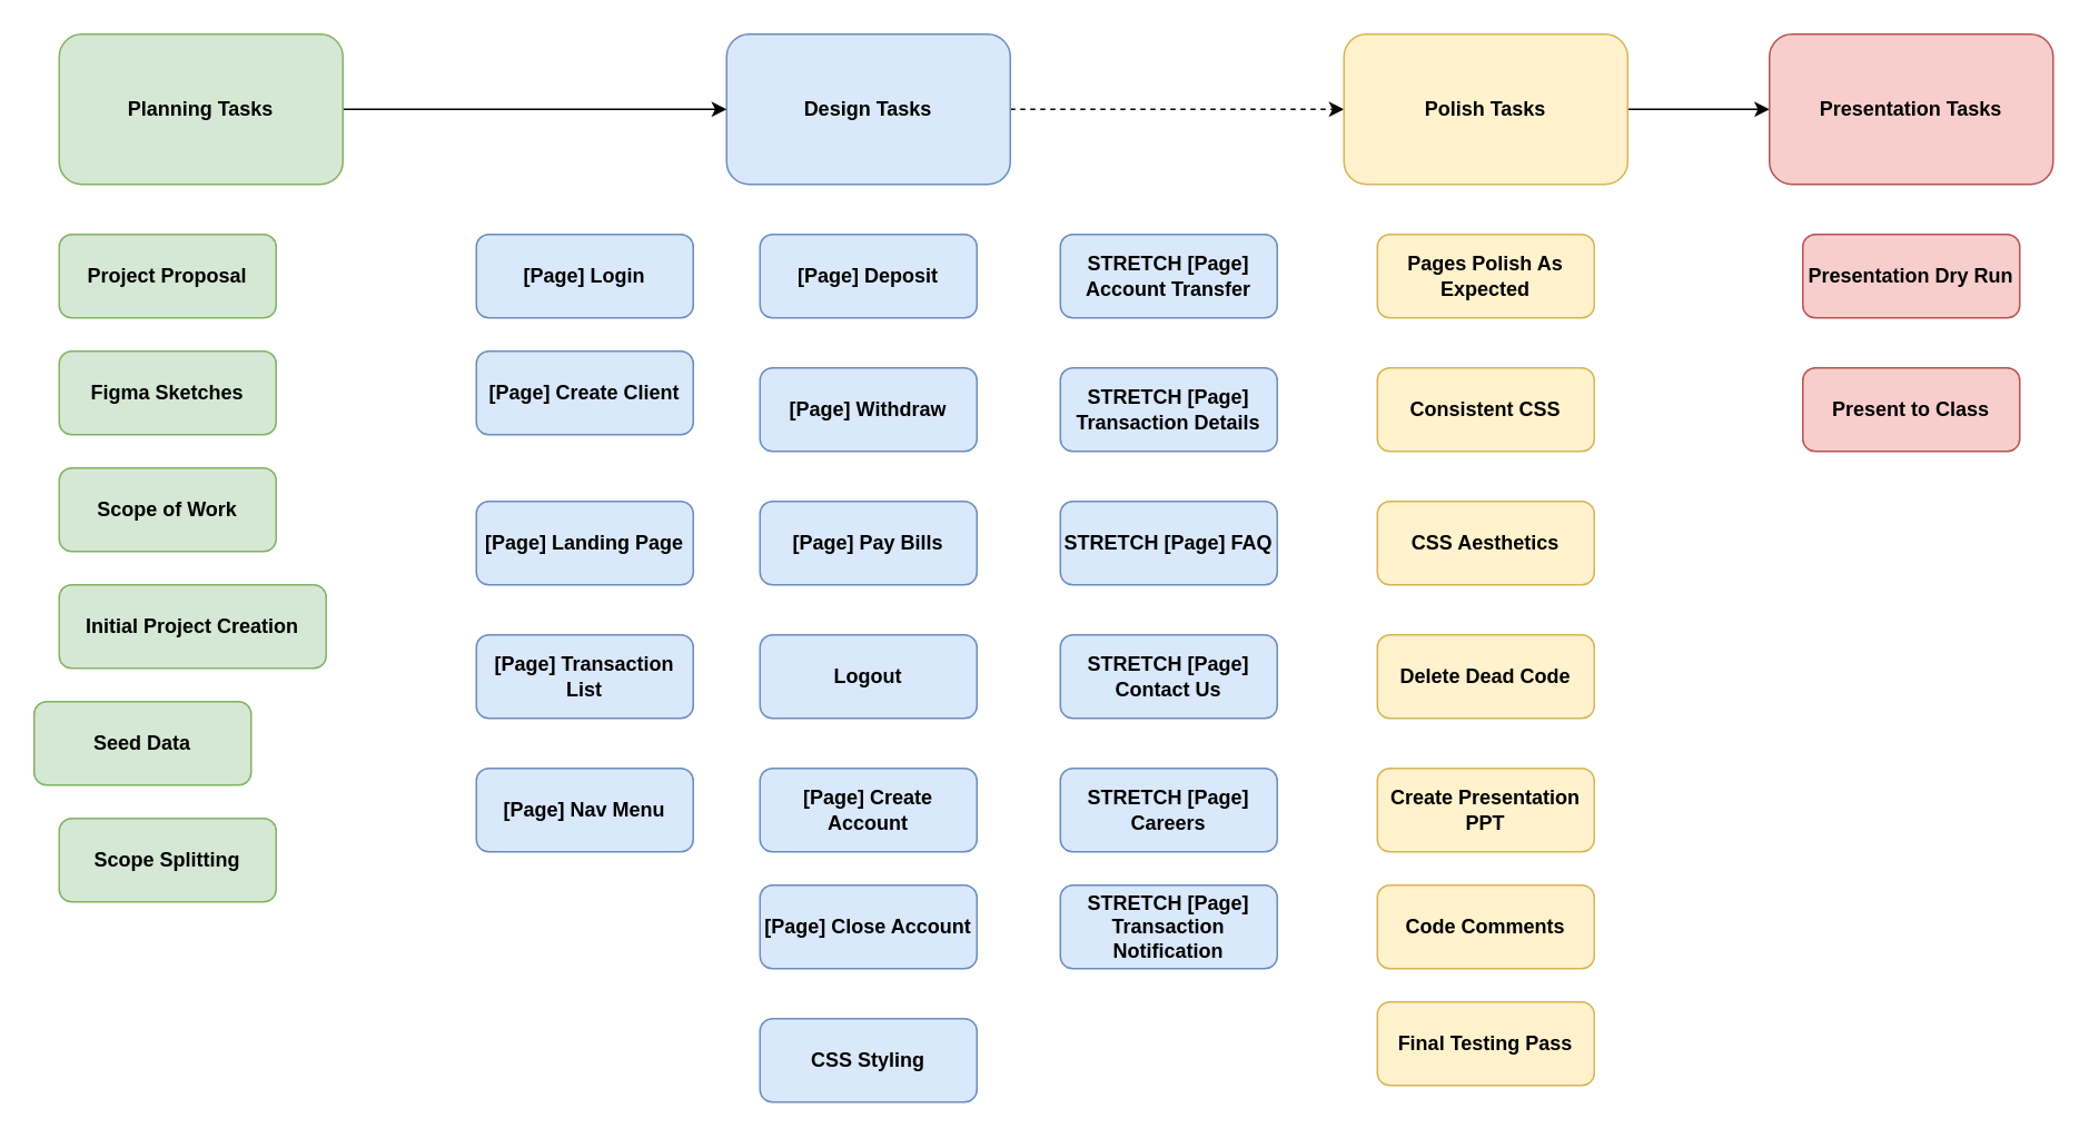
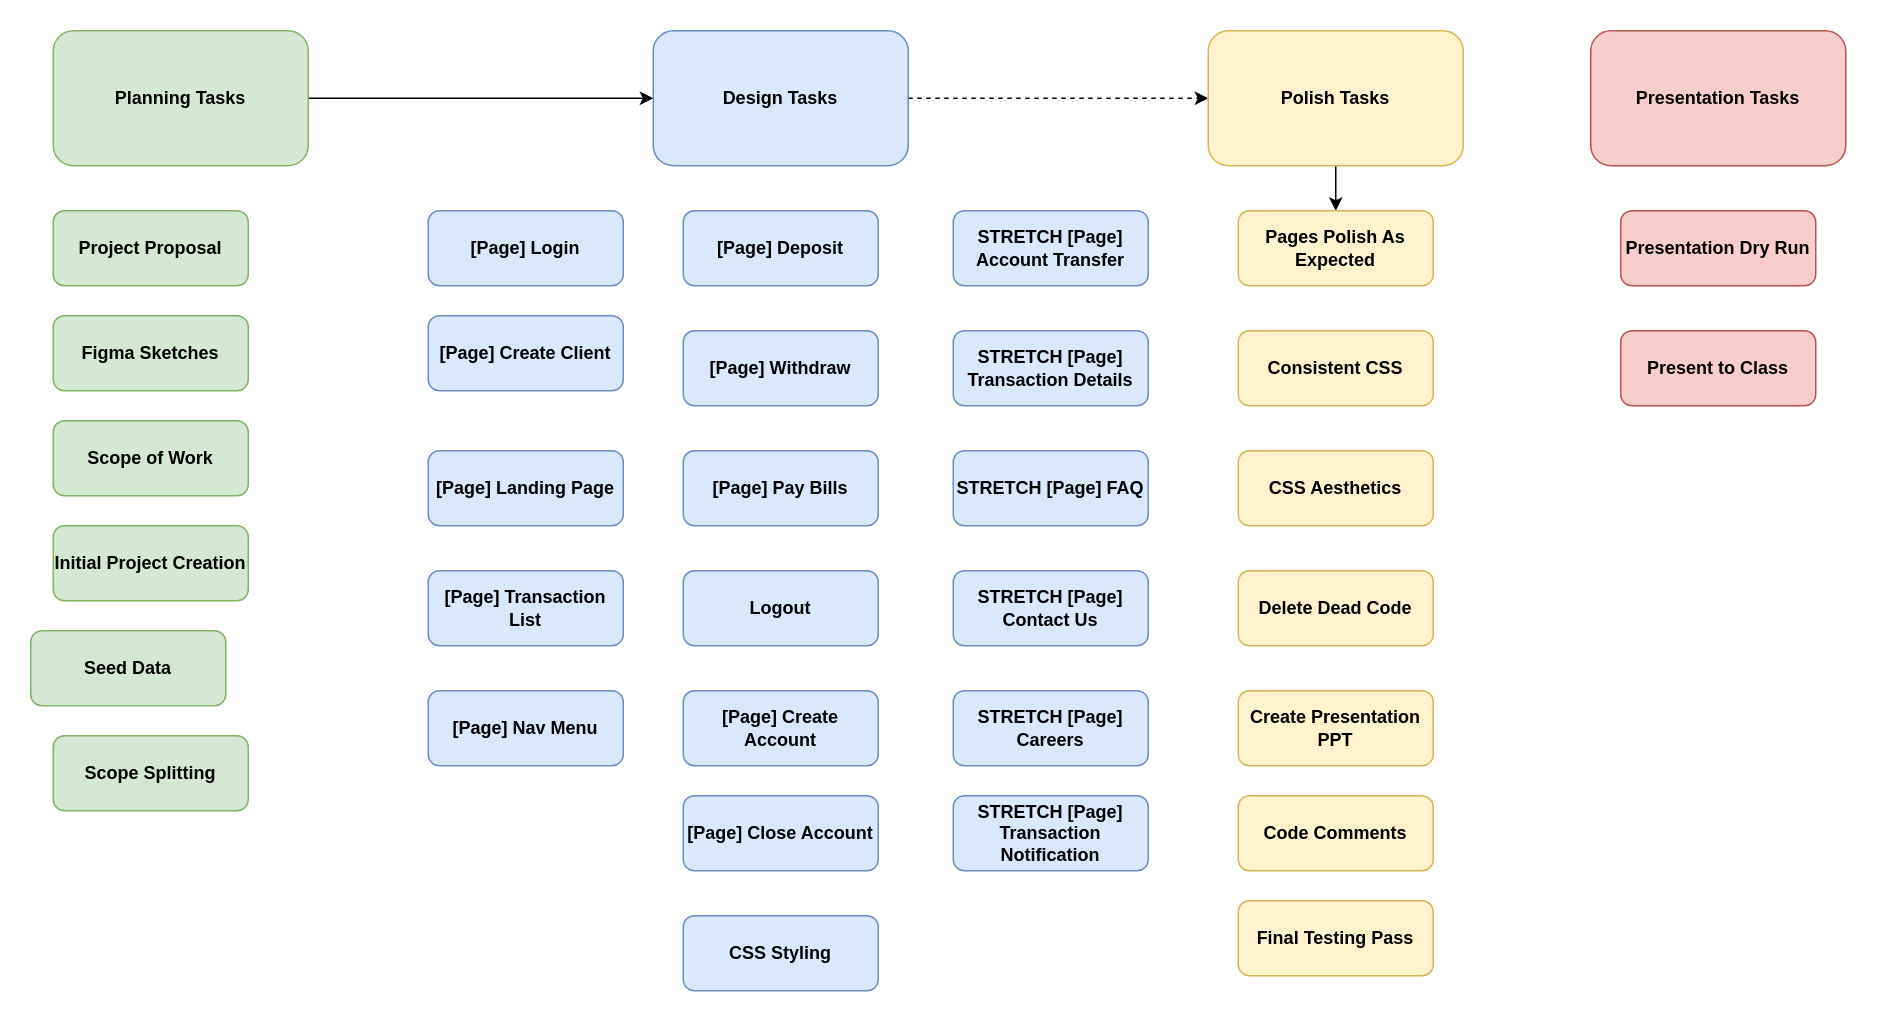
- <mxCell id="6" style="edgeStyle=orthogonalEdgeStyle;rounded=0;orthogonalLoop=1;jettySize=auto;html=1;entryX=0;entryY=0.5;entryDx=0;entryDy=0;" edge="1" parent="1" source="7" target="8"><mxGeometry relative="1" as="geometry" /></mxCell>
+ <mxCell id="6" style="edgeStyle=orthogonalEdgeStyle;rounded=0;orthogonalLoop=1;jettySize=auto;html=1;" edge="1" parent="1" source="7" target="37"><mxGeometry relative="1" as="geometry" /></mxCell>
- <mxCell id="12" value="&lt;b&gt;Initial Project Creation&lt;/b&gt;" style="rounded=1;whiteSpace=wrap;html=1;fontSize=12;glass=0;strokeWidth=1;shadow=0;fillColor=#d5e8d4;strokeColor=#82b366;" vertex="1" parent="1"><mxGeometry x="35" y="350" width="160" height="50" as="geometry" /></mxCell>
+ <mxCell id="12" value="&lt;b&gt;Initial Project Creation&lt;/b&gt;" style="rounded=1;whiteSpace=wrap;html=1;fontSize=12;glass=0;strokeWidth=1;shadow=0;fillColor=#d5e8d4;strokeColor=#82b366;" vertex="1" parent="1"><mxGeometry x="35" y="350" width="130" height="50" as="geometry" /></mxCell>
